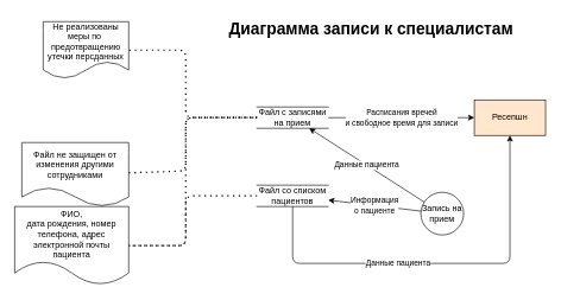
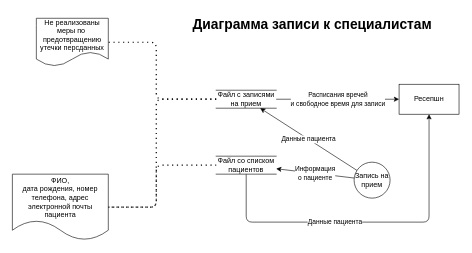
- <mxCell id="4" value="Ресепшн" style="html=1;dashed=0;whiteSpace=wrap;fillColor=#ffe6cc;" parent="1" vertex="1"><mxGeometry x="665" y="140" width="100" height="50" as="geometry" /></mxCell>
+ <mxCell id="4" value="Ресепшн" style="html=1;dashed=0;whiteSpace=wrap;" parent="1" vertex="1"><mxGeometry x="665" y="140" width="100" height="50" as="geometry" /></mxCell>
- <mxCell id="9" value="" style="endArrow=none;dashed=1;html=1;dashPattern=1 3;strokeWidth=2;" parent="1" source="7" target="5" edge="1"><mxGeometry width="50" height="50" relative="1" as="geometry"><mxPoint x="870" y="470" as="sourcePoint" /><mxPoint x="920" y="420" as="targetPoint" /><Array as="points"><mxPoint x="260" y="240" /><mxPoint x="260" y="165" /></Array></mxGeometry></mxCell>
- <mxCell id="7" value="Файл не защищен от изменения другими сотрудниками" style="shape=document;whiteSpace=wrap;html=1;boundedLbl=1;dashed=0;flipH=1;" parent="1" vertex="1"><mxGeometry x="30" y="200" width="150" height="90" as="geometry" /></mxCell>
